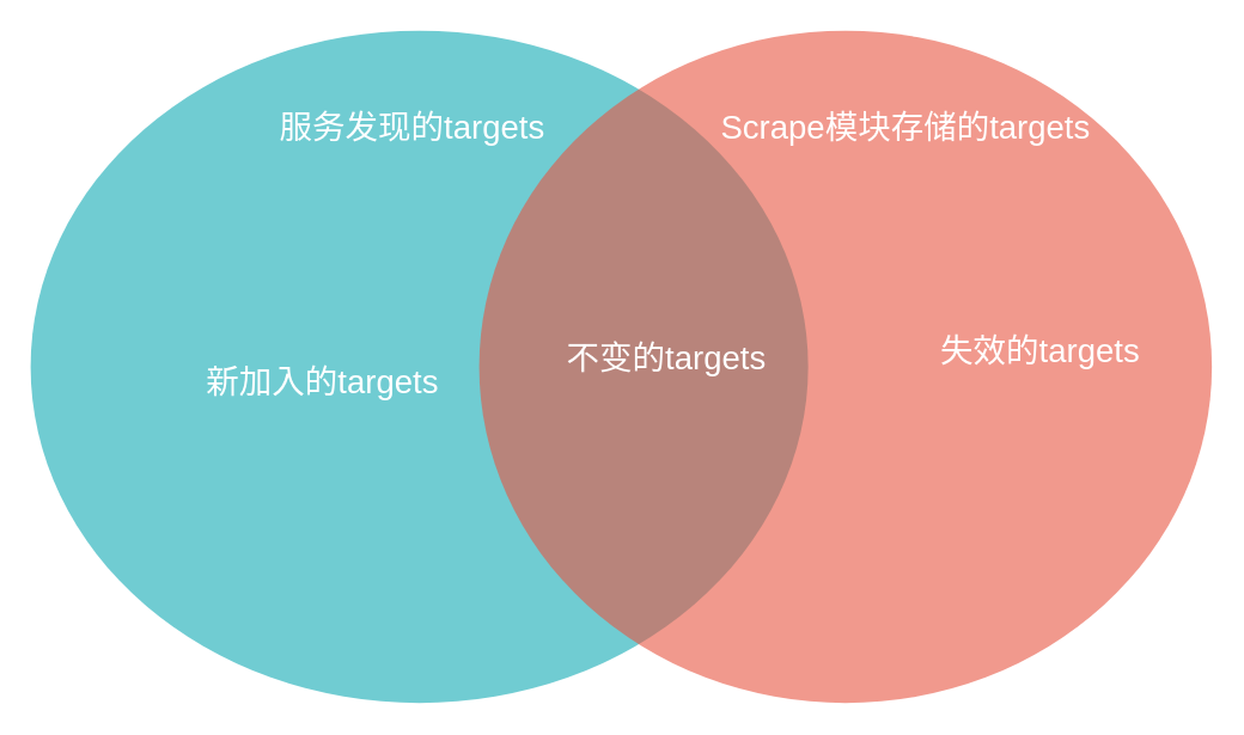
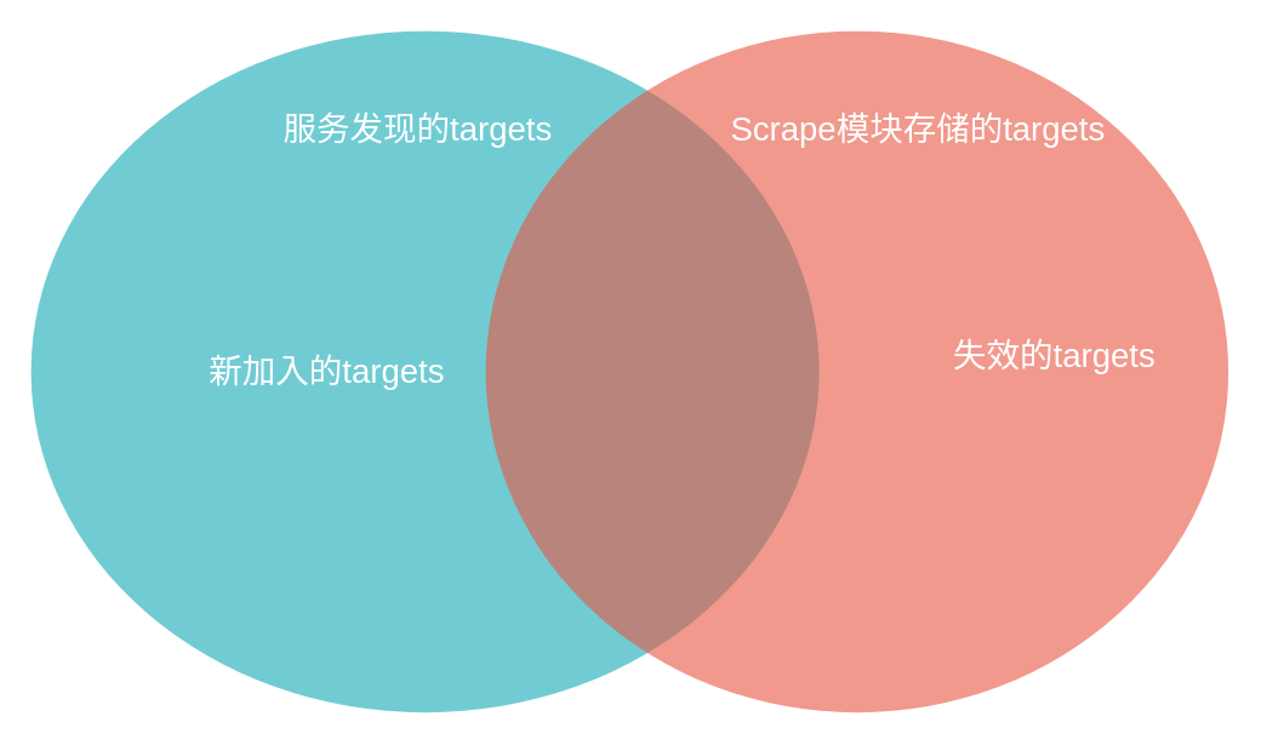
- <mxCell id="8" value="&lt;font style=&quot;font-size: 22px;&quot;&gt;不变的targets&lt;/font&gt;" style="text;fontSize=24;align=center;verticalAlign=middle;html=1;fontColor=#FFFFFF;" parent="1" vertex="1"><mxGeometry x="350" y="204.25" width="190" height="70" as="geometry" /></mxCell>
- <mxCell id="6" value="&lt;font style=&quot;font-size: 22px;&quot;&gt;新加入的targets&lt;/font&gt;" style="text;fontSize=24;align=center;verticalAlign=middle;html=1;fontColor=#FFFFFF;" parent="1" vertex="1"><mxGeometry x="120" y="220" width="190" height="70" as="geometry" /></mxCell>
+ <mxCell id="6" value="&lt;font style=&quot;font-size: 22px;&quot;&gt;新加入的targets&lt;/font&gt;" style="text;fontSize=24;align=center;verticalAlign=middle;html=1;fontColor=#FFFFFF;" parent="1" vertex="1"><mxGeometry x="120" y="210" width="190" height="70" as="geometry" /></mxCell>
